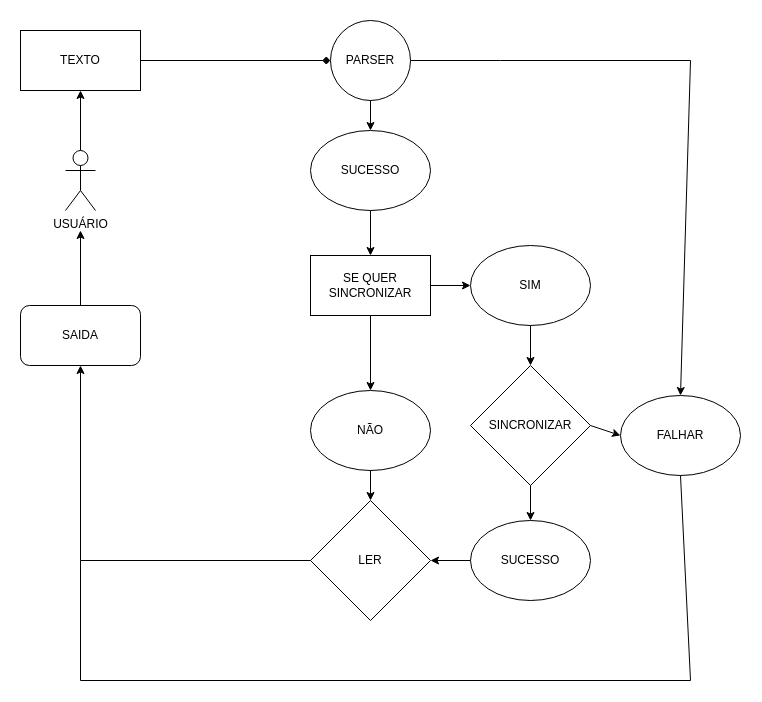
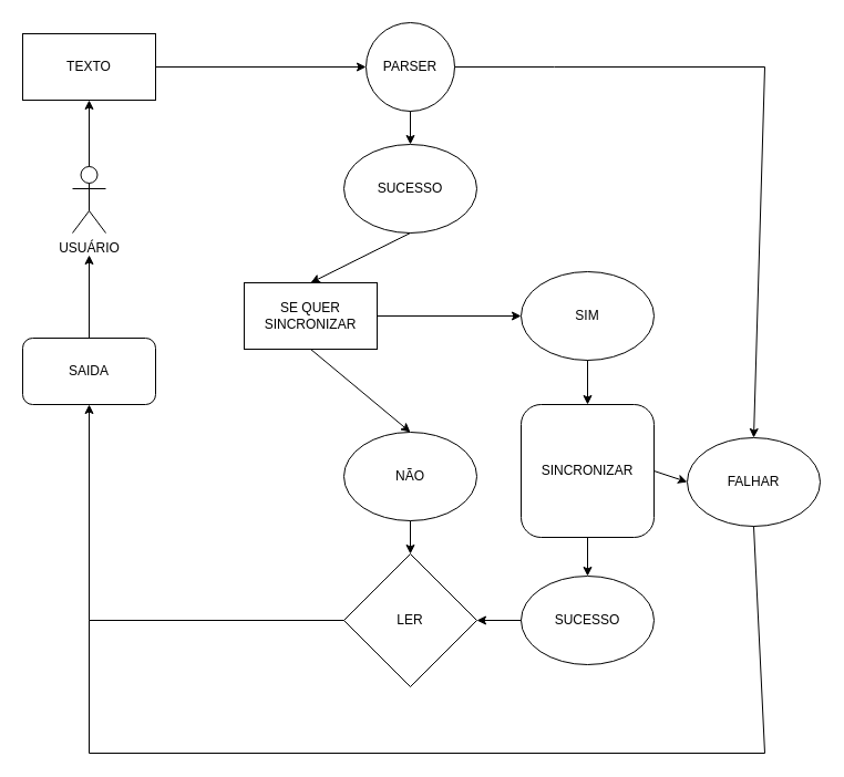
- <mxCell id="3" value="" style="endArrow=diamond;html=1;rounded=0;exitX=1;exitY=0.5;exitDx=0;exitDy=0;" edge="1" parent="1" source="2" target="4"><mxGeometry width="50" height="50" relative="1" as="geometry"><mxPoint x="260" y="200" as="sourcePoint" /><mxPoint x="230" y="60" as="targetPoint" /></mxGeometry></mxCell>
+ <mxCell id="3" value="" style="endArrow=classic;html=1;rounded=0;exitX=1;exitY=0.5;exitDx=0;exitDy=0;" edge="1" parent="1" source="2" target="4"><mxGeometry width="50" height="50" relative="1" as="geometry"><mxPoint x="260" y="200" as="sourcePoint" /><mxPoint x="230" y="60" as="targetPoint" /></mxGeometry></mxCell>
- <mxCell id="5" value="SE QUER SINCRONIZAR" style="rounded=0;whiteSpace=wrap;html=1;" vertex="1" parent="1"><mxGeometry x="310" y="255" width="120" height="60" as="geometry" /></mxCell>
+ <mxCell id="5" value="SE QUER SINCRONIZAR" style="rounded=0;whiteSpace=wrap;html=1;" vertex="1" parent="1"><mxGeometry x="220" y="255" width="120" height="60" as="geometry" /></mxCell>
- <mxCell id="9" value="&lt;div&gt;SINCRONIZAR&lt;/div&gt;" style="rhombus;whiteSpace=wrap;html=1;" vertex="1" parent="1"><mxGeometry x="470" y="365" width="120" height="120" as="geometry" /></mxCell>
+ <mxCell id="9" value="&lt;div&gt;SINCRONIZAR&lt;/div&gt;" style="whiteSpace=wrap;html=1;rounded=1;" vertex="1" parent="1"><mxGeometry x="470" y="365" width="120" height="120" as="geometry" /></mxCell>
